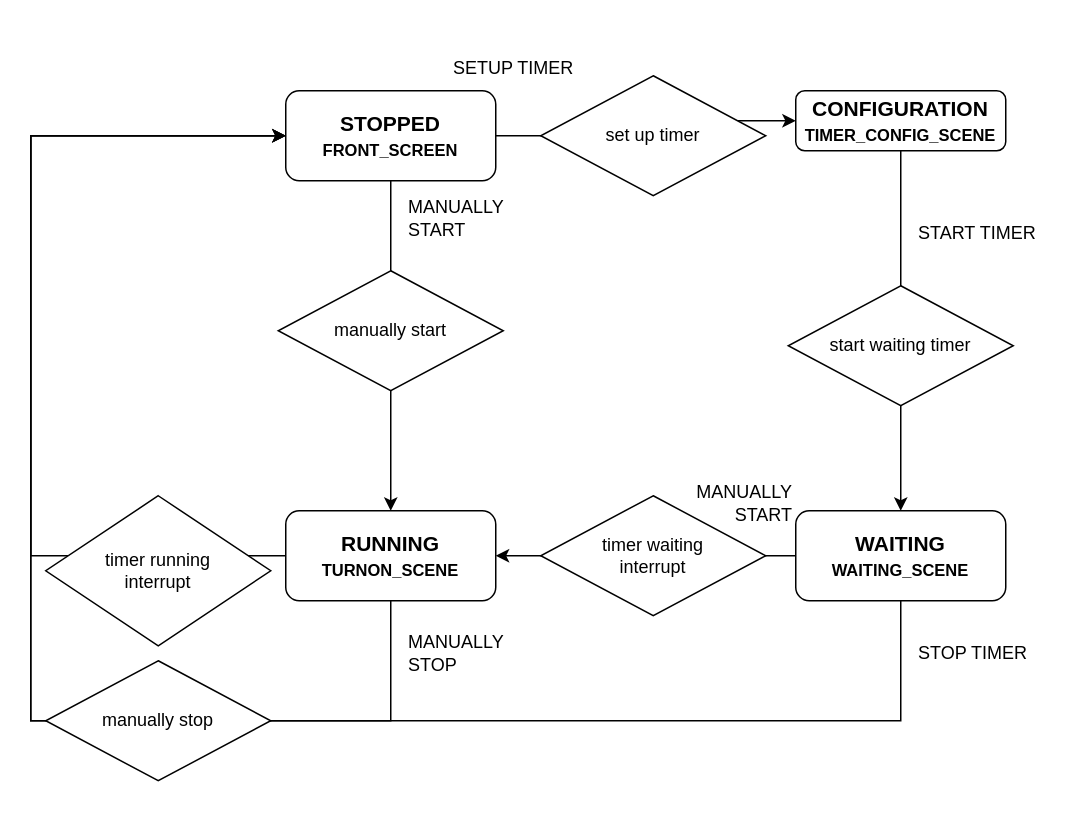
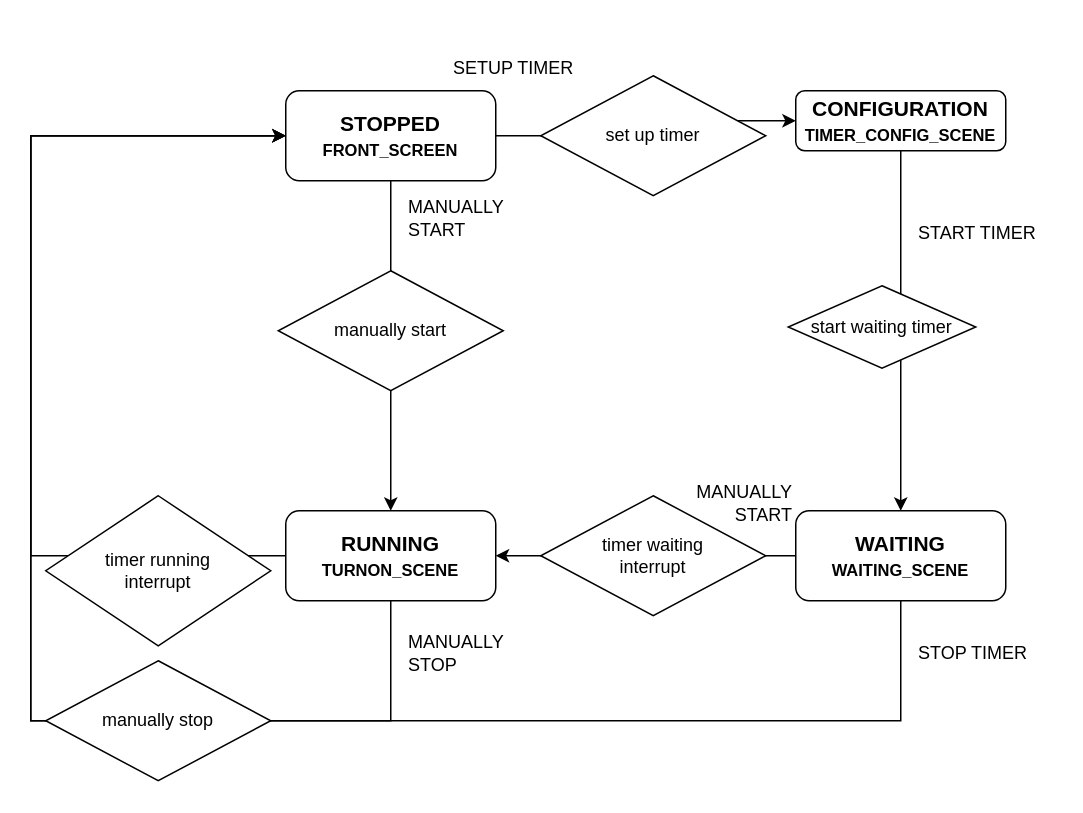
- <mxCell id="14" value="start waiting timer" style="rhombus;whiteSpace=wrap;html=1;" parent="1" vertex="1"><mxGeometry x="525" y="190" width="150" height="80" as="geometry" /></mxCell>
+ <mxCell id="14" value="start waiting timer" style="rhombus;whiteSpace=wrap;html=1;" parent="1" vertex="1"><mxGeometry x="525" y="190" width="125" height="55" as="geometry" /></mxCell>
